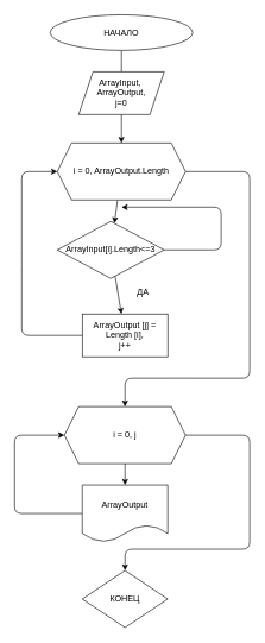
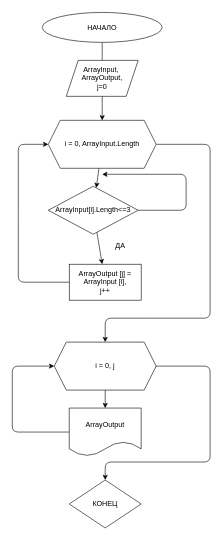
- <mxCell id="8" value="i = 0, ArrayOutput.Length" style="shape=hexagon;perimeter=hexagonPerimeter2;whiteSpace=wrap;html=1;fixedSize=1;" parent="1" vertex="1"><mxGeometry x="80" y="200" width="180" height="80" as="geometry" /></mxCell>
+ <mxCell id="8" value="i = 0, ArrayInput.Length" style="shape=hexagon;perimeter=hexagonPerimeter2;whiteSpace=wrap;html=1;fixedSize=1;" parent="1" vertex="1"><mxGeometry x="80" y="200" width="180" height="80" as="geometry" /></mxCell>
- <mxCell id="13" value="ArrayOutput [j] = Length [i],&lt;br&gt;j++" style="whiteSpace=wrap;html=1;" vertex="1" parent="1"><mxGeometry x="115" y="440" width="120" height="60" as="geometry" /></mxCell>
+ <mxCell id="13" value="ArrayOutput [j] = ArrayInput [i],&lt;br&gt;j++" style="whiteSpace=wrap;html=1;" vertex="1" parent="1"><mxGeometry x="115" y="440" width="120" height="60" as="geometry" /></mxCell>
